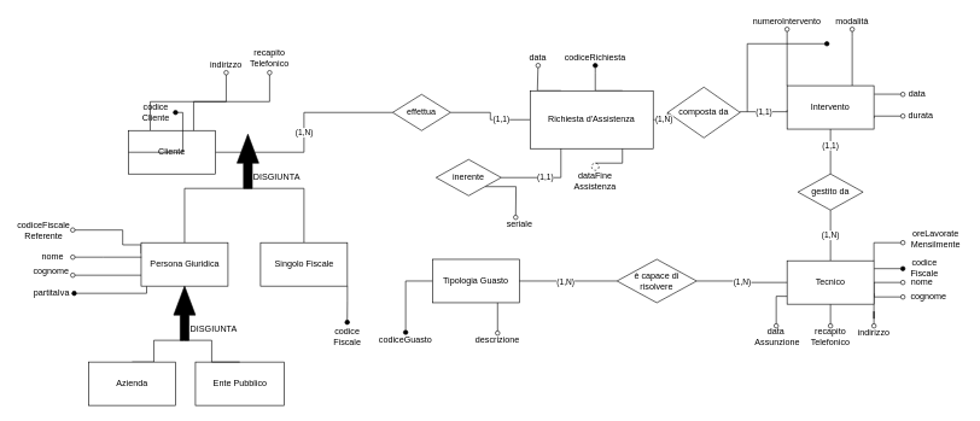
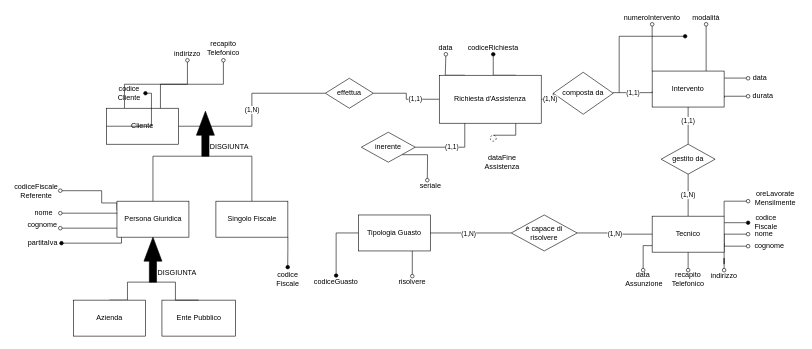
- <mxCell id="53" value="dataFine&lt;br&gt;Assistenza" style="text;html=1;strokeColor=none;fillColor=none;align=center;verticalAlign=middle;whiteSpace=wrap;rounded=0;" parent="1" vertex="1"><mxGeometry x="802" y="235" width="40" height="30" as="geometry" /></mxCell>
+ <mxCell id="53" value="dataFine&lt;br&gt;Assistenza" style="text;html=1;strokeColor=none;fillColor=none;align=center;verticalAlign=middle;whiteSpace=wrap;rounded=0;" parent="1" vertex="1"><mxGeometry x="817" y="255" width="40" height="30" as="geometry" /></mxCell>
- <mxCell id="83" value="descrizione" style="text;html=1;strokeColor=none;fillColor=none;align=center;verticalAlign=middle;whiteSpace=wrap;rounded=0;" parent="1" vertex="1"><mxGeometry x="657" y="460" width="60" height="20" as="geometry" /></mxCell>
+ <mxCell id="83" value="risolvere" style="text;html=1;strokeColor=none;fillColor=none;align=center;verticalAlign=middle;whiteSpace=wrap;rounded=0;" parent="1" vertex="1"><mxGeometry x="657" y="460" width="60" height="20" as="geometry" /></mxCell>
